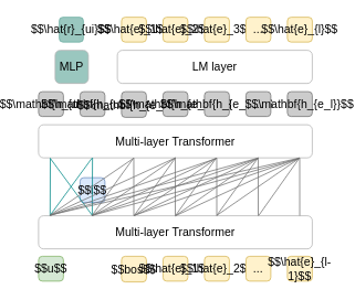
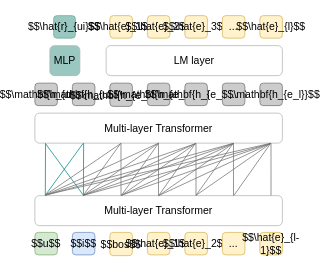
- <mxCell id="5" value="$$i$$" style="rounded=1;whiteSpace=wrap;html=1;fontSize=14;strokeColor=#6c8ebf;fillColor=#dae8fc;" parent="1" vertex="1"><mxGeometry x="70" y="214" width="30" height="30" as="geometry" /></mxCell>
+ <mxCell id="5" value="$$i$$" style="rounded=1;whiteSpace=wrap;html=1;fontSize=14;strokeColor=#6c8ebf;fillColor=#dae8fc;" parent="1" vertex="1"><mxGeometry x="70" y="309" width="30" height="30" as="geometry" /></mxCell>
